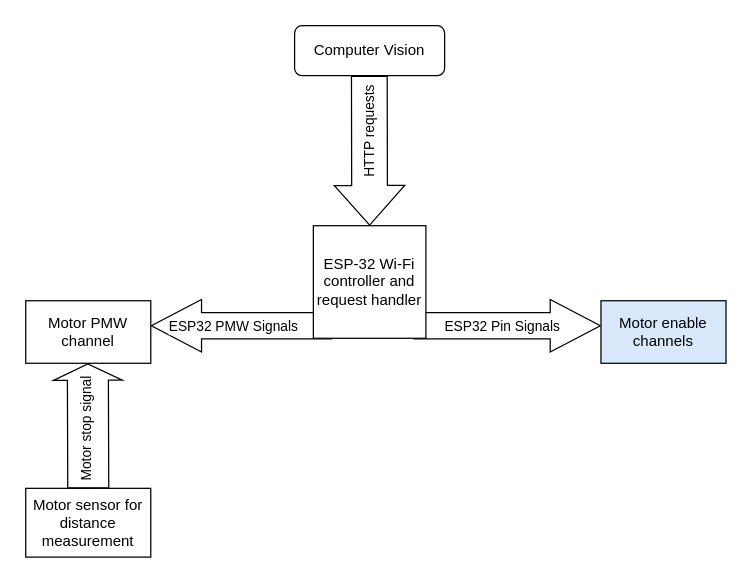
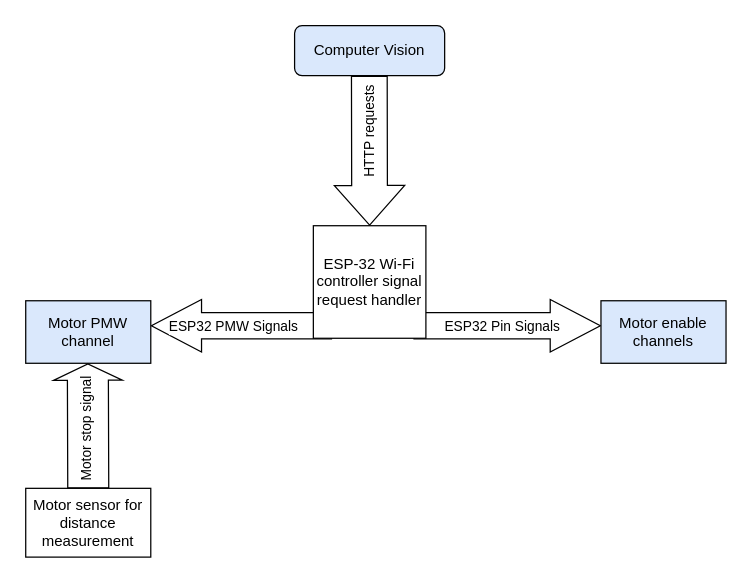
- <mxCell id="4" value="Computer Vision" style="rounded=1;whiteSpace=wrap;html=1;fontSize=12;glass=0;strokeWidth=1;shadow=0;" vertex="1" parent="1"><mxGeometry x="235" width="120" height="40" as="geometry" y="20" /></mxCell>
+ <mxCell id="4" value="Computer Vision" style="rounded=1;whiteSpace=wrap;html=1;fontSize=12;glass=0;strokeWidth=1;shadow=0;fillColor=#dae8fc;" vertex="1" parent="1"><mxGeometry x="235" width="120" height="40" as="geometry" y="20" /></mxCell>
- <mxCell id="7" value="ESP-32 Wi-Fi controller and request handler&lt;br&gt;" style="whiteSpace=wrap;html=1;aspect=fixed;" vertex="1" parent="1"><mxGeometry x="250" y="180" width="90" height="90" as="geometry" /></mxCell>
+ <mxCell id="7" value="ESP-32 Wi-Fi controller signal request handler&lt;br&gt;" style="whiteSpace=wrap;html=1;aspect=fixed;" vertex="1" parent="1"><mxGeometry x="250" y="180" width="90" height="90" as="geometry" /></mxCell>
- <mxCell id="11" value="Motor PMW channel" style="rounded=0;whiteSpace=wrap;html=1;" vertex="1" parent="1"><mxGeometry x="20" y="240" width="100" height="50" as="geometry" /></mxCell>
+ <mxCell id="11" value="Motor PMW channel" style="rounded=0;whiteSpace=wrap;html=1;fillColor=#dae8fc;" vertex="1" parent="1"><mxGeometry x="20" y="240" width="100" height="50" as="geometry" /></mxCell>
